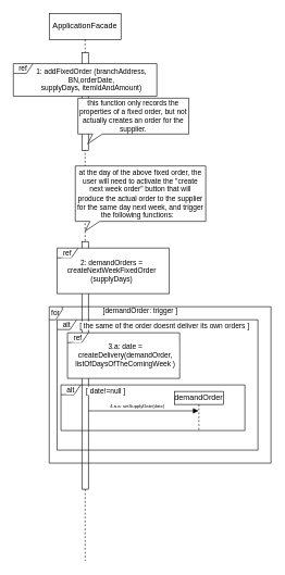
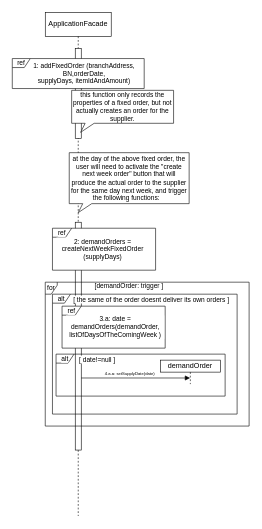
- <mxCell id="14" value="3.a:&amp;nbsp;date = &lt;br&gt;createDelivery(demandOrder, listOfDaysOfTheComingWeek )" style="text;html=1;strokeColor=none;fillColor=none;align=center;verticalAlign=middle;whiteSpace=wrap;rounded=0;labelBackgroundColor=default;fontFamily=Helvetica;fontSize=11;fontColor=default;" parent="1" vertex="1"><mxGeometry x="109" y="530" width="166" height="30" as="geometry" /></mxCell>
+ <mxCell id="14" value="3.a:&amp;nbsp;date = &lt;br&gt;demandOrders(demandOrder, listOfDaysOfTheComingWeek )" style="text;html=1;strokeColor=none;fillColor=none;align=center;verticalAlign=middle;whiteSpace=wrap;rounded=0;labelBackgroundColor=default;fontFamily=Helvetica;fontSize=11;fontColor=default;" parent="1" vertex="1"><mxGeometry x="109" y="530" width="166" height="30" as="geometry" /></mxCell>
- <mxCell id="17" value="demandOrder" style="shape=umlLifeline;perimeter=lifelinePerimeter;whiteSpace=wrap;html=1;container=1;collapsible=0;recursiveResize=0;outlineConnect=0;size=20;" parent="1" vertex="1"><mxGeometry x="267" y="600" width="75" height="60" as="geometry" /></mxCell>
+ <mxCell id="17" value="demandOrder" style="shape=umlLifeline;perimeter=lifelinePerimeter;whiteSpace=wrap;html=1;container=1;collapsible=0;recursiveResize=0;outlineConnect=0;size=20;" parent="1" vertex="1"><mxGeometry x="267" y="600" width="100" height="40" as="geometry" /></mxCell>
